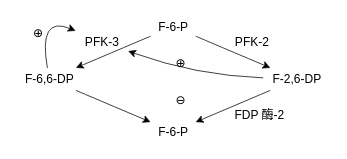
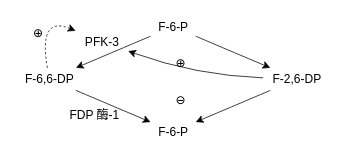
- <mxCell id="7" style="edgeStyle=none;curved=1;rounded=0;orthogonalLoop=1;jettySize=auto;html=1;fontSize=12;startSize=8;endSize=8;" edge="1" parent="1" source="8" target="13"><mxGeometry relative="1" as="geometry"><Array as="points"><mxPoint x="50" y="20" /></Array></mxGeometry></mxCell>
+ <mxCell id="7" style="edgeStyle=none;curved=1;rounded=0;orthogonalLoop=1;jettySize=auto;html=1;fontSize=12;startSize=8;endSize=8;dashed=1;" edge="1" parent="1" source="8" target="13"><mxGeometry relative="1" as="geometry"><Array as="points"><mxPoint x="50" y="20" /></Array></mxGeometry></mxCell>
- <mxCell id="12" value="PFK-2" style="text;html=1;align=center;verticalAlign=middle;resizable=0;points=[];autosize=1;strokeColor=none;fillColor=none;fontSize=16;" vertex="1" parent="1"><mxGeometry x="300" y="40" width="70" height="30" as="geometry" /></mxCell>
+ <mxCell id="14" value="FDP 酶-1" style="text;html=1;align=center;verticalAlign=middle;resizable=0;points=[];autosize=1;strokeColor=none;fillColor=none;fontSize=16;" vertex="1" parent="1"><mxGeometry x="80" y="138" width="90" height="30" as="geometry" /></mxCell>
- <mxCell id="15" value="FDP 酶-2" style="text;html=1;align=center;verticalAlign=middle;resizable=0;points=[];autosize=1;strokeColor=none;fillColor=none;fontSize=16;" vertex="1" parent="1"><mxGeometry x="300" y="138" width="90" height="30" as="geometry" /></mxCell>
